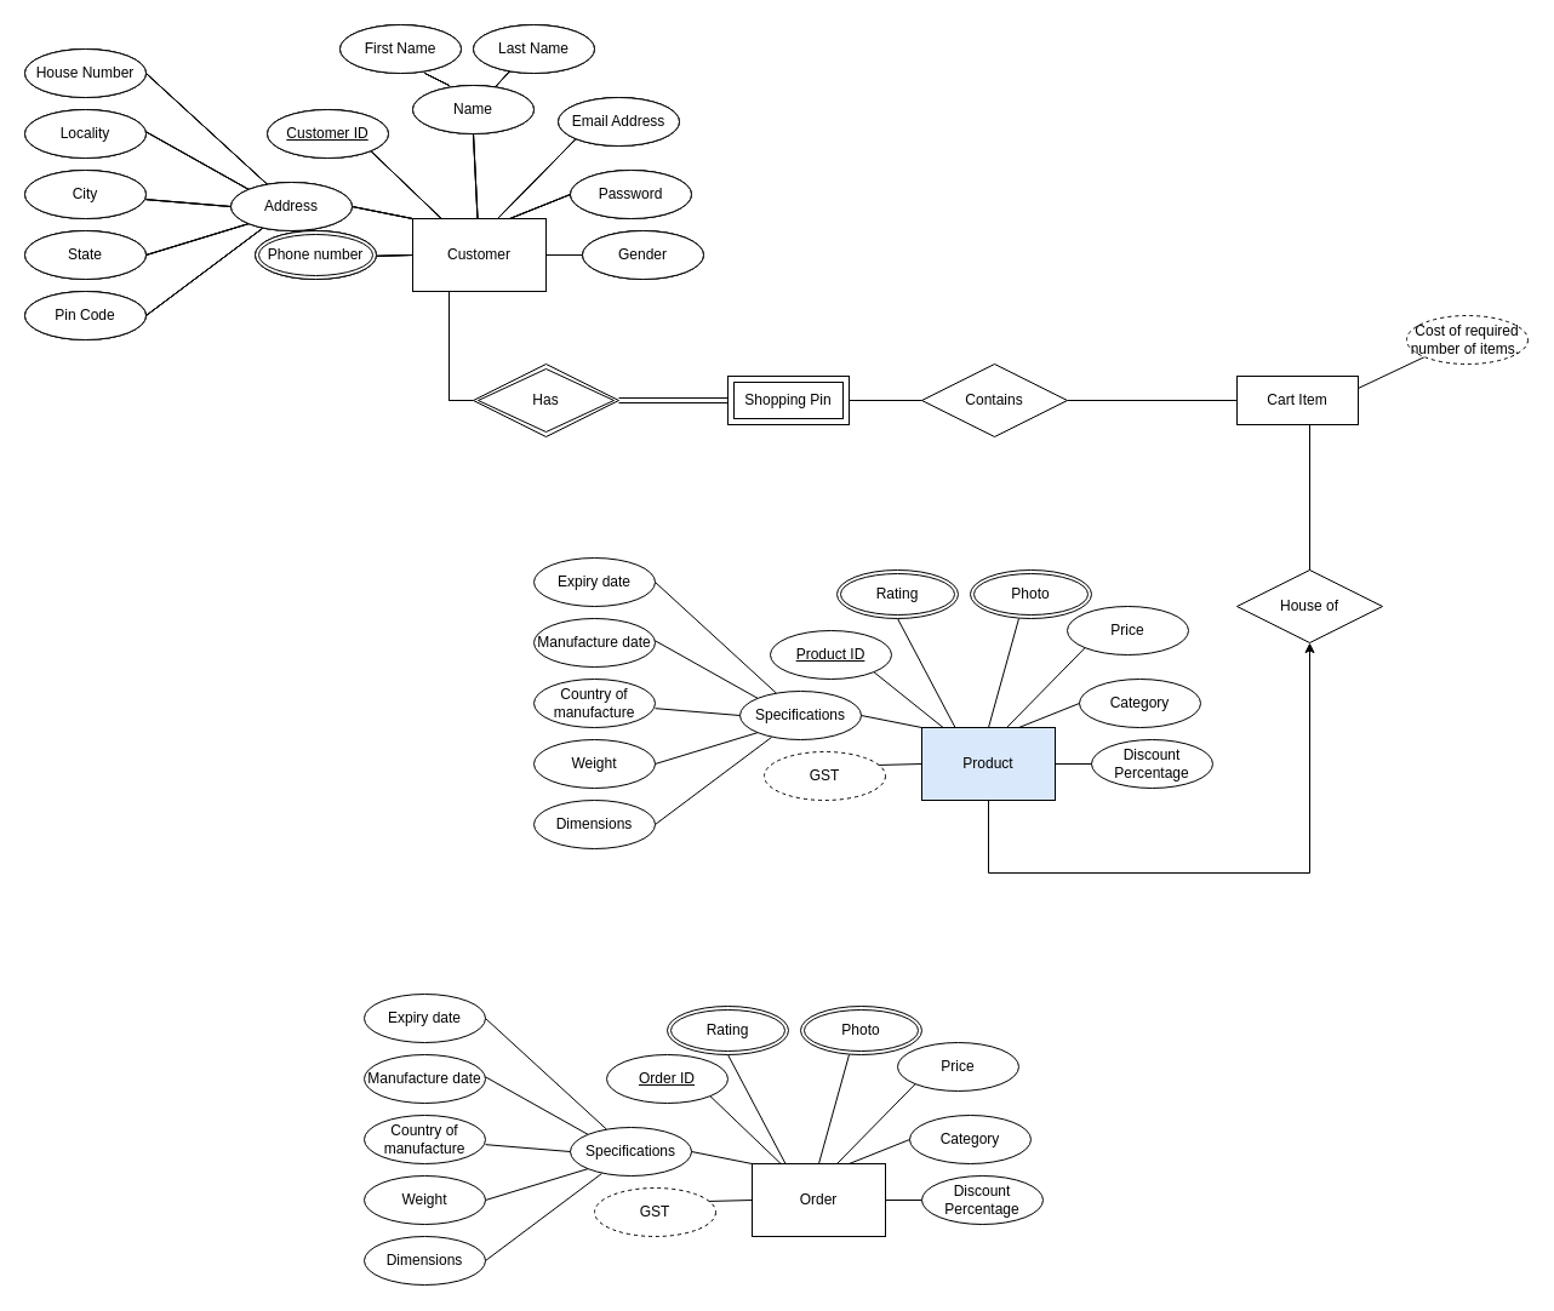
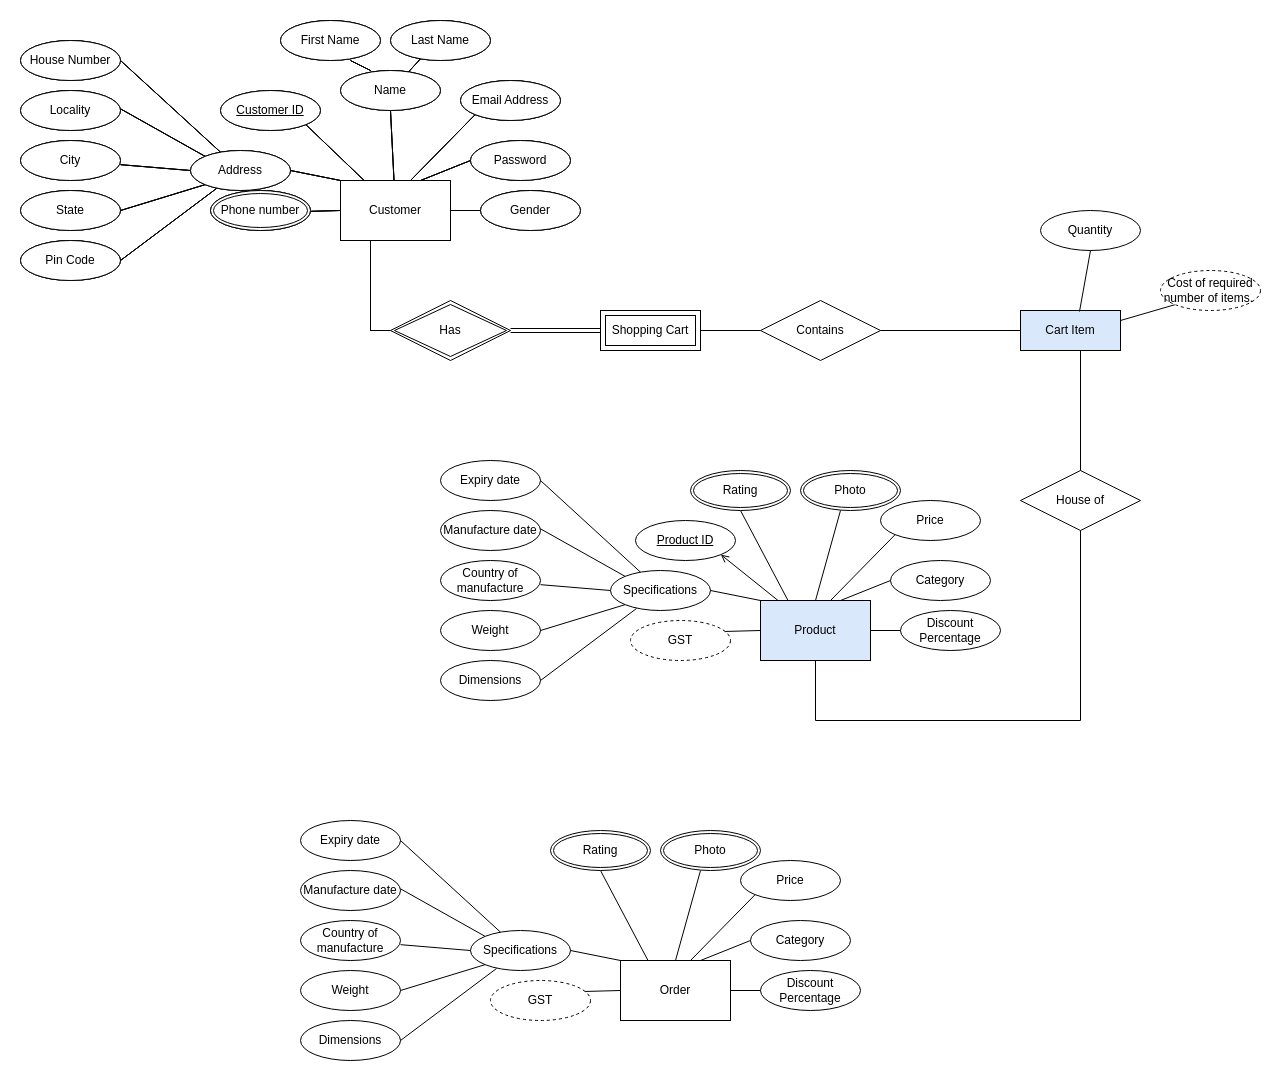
+ <mxCell id="161" value="Quantity" style="ellipse;whiteSpace=wrap;html=1;align=center;" vertex="1" parent="1"><mxGeometry x="1040" y="210" width="100" height="40" as="geometry" /></mxCell>
+ <mxCell id="162" value="" style="endArrow=none;html=1;rounded=0;entryX=0.59;entryY=0.025;entryDx=0;entryDy=0;exitX=0.5;exitY=1;exitDx=0;exitDy=0;entryPerimeter=0;" edge="1" parent="1" source="161" target="156"><mxGeometry relative="1" as="geometry"><mxPoint x="1090" y="360" as="sourcePoint" /><mxPoint x="1090" y="480" as="targetPoint" /></mxGeometry></mxCell>
- <mxCell id="164" value="Cost of required number of items.&amp;nbsp;" style="ellipse;whiteSpace=wrap;html=1;align=center;dashed=1;" vertex="1" parent="1"><mxGeometry x="1160" y="260" width="100" height="40" as="geometry" /></mxCell>
+ <mxCell id="164" value="Cost of required number of items.&amp;nbsp;" style="ellipse;whiteSpace=wrap;html=1;align=center;dashed=1;" vertex="1" parent="1"><mxGeometry x="1160" y="270" width="100" height="40" as="geometry" /></mxCell>
- <mxCell id="95" value="Shopping Pin" style="shape=ext;margin=3;double=1;whiteSpace=wrap;html=1;align=center;" vertex="1" parent="1"><mxGeometry x="600" y="310" width="100" height="40" as="geometry" /></mxCell>
+ <mxCell id="95" value="Shopping Cart" style="shape=ext;margin=3;double=1;whiteSpace=wrap;html=1;align=center;" vertex="1" parent="1"><mxGeometry x="600" y="310" width="100" height="40" as="geometry" /></mxCell>
- <mxCell id="156" value="Cart Item" style="whiteSpace=wrap;html=1;align=center;" vertex="1" parent="1"><mxGeometry x="1020" y="310" width="100" height="40" as="geometry" /></mxCell>
+ <mxCell id="156" value="Cart Item" style="whiteSpace=wrap;html=1;align=center;fillColor=#dae8fc;" vertex="1" parent="1"><mxGeometry x="1020" y="310" width="100" height="40" as="geometry" /></mxCell>
- <mxCell id="160" value="" style="endArrow=classic;html=1;rounded=0;entryX=0.5;entryY=1;entryDx=0;entryDy=0;exitX=0.5;exitY=1;exitDx=0;exitDy=0;" edge="1" parent="1" source="101" target="158"><mxGeometry relative="1" as="geometry"><mxPoint x="720" y="350" as="sourcePoint" /><mxPoint x="780" y="350" as="targetPoint" /><Array as="points"><mxPoint x="815" y="720" /><mxPoint x="1080" y="720" /></Array></mxGeometry></mxCell>
+ <mxCell id="160" value="" style="endArrow=none;html=1;rounded=0;entryX=0.5;entryY=1;entryDx=0;entryDy=0;exitX=0.5;exitY=1;exitDx=0;exitDy=0;" edge="1" parent="1" source="101" target="158"><mxGeometry relative="1" as="geometry"><mxPoint x="720" y="350" as="sourcePoint" /><mxPoint x="780" y="350" as="targetPoint" /><Array as="points"><mxPoint x="815" y="720" /><mxPoint x="1080" y="720" /></Array></mxGeometry></mxCell>
- <mxCell id="110" value="" style="endArrow=none;html=1;rounded=0;entryX=1;entryY=1;entryDx=0;entryDy=0;" edge="1" parent="100" source="101" target="102"><mxGeometry relative="1" as="geometry"><mxPoint x="410" y="200" as="sourcePoint" /><mxPoint x="410" y="130" as="targetPoint" /></mxGeometry></mxCell>
+ <mxCell id="110" value="" style="endArrow=open;html=1;rounded=0;entryX=1;entryY=1;entryDx=0;entryDy=0;" edge="1" parent="100" source="101" target="102"><mxGeometry relative="1" as="geometry"><mxPoint x="410" y="200" as="sourcePoint" /><mxPoint x="410" y="130" as="targetPoint" /></mxGeometry></mxCell>
- <mxCell id="130" value="&lt;u&gt;Order ID&lt;/u&gt;" style="ellipse;whiteSpace=wrap;html=1;align=center;" vertex="1" parent="128"><mxGeometry x="200" y="70" width="100" height="40" as="geometry" /></mxCell>
- <mxCell id="138" value="" style="endArrow=none;html=1;rounded=0;entryX=1;entryY=1;entryDx=0;entryDy=0;" edge="1" parent="128" source="129" target="130"><mxGeometry relative="1" as="geometry"><mxPoint x="410" y="200" as="sourcePoint" /><mxPoint x="410" y="130" as="targetPoint" /></mxGeometry></mxCell>
